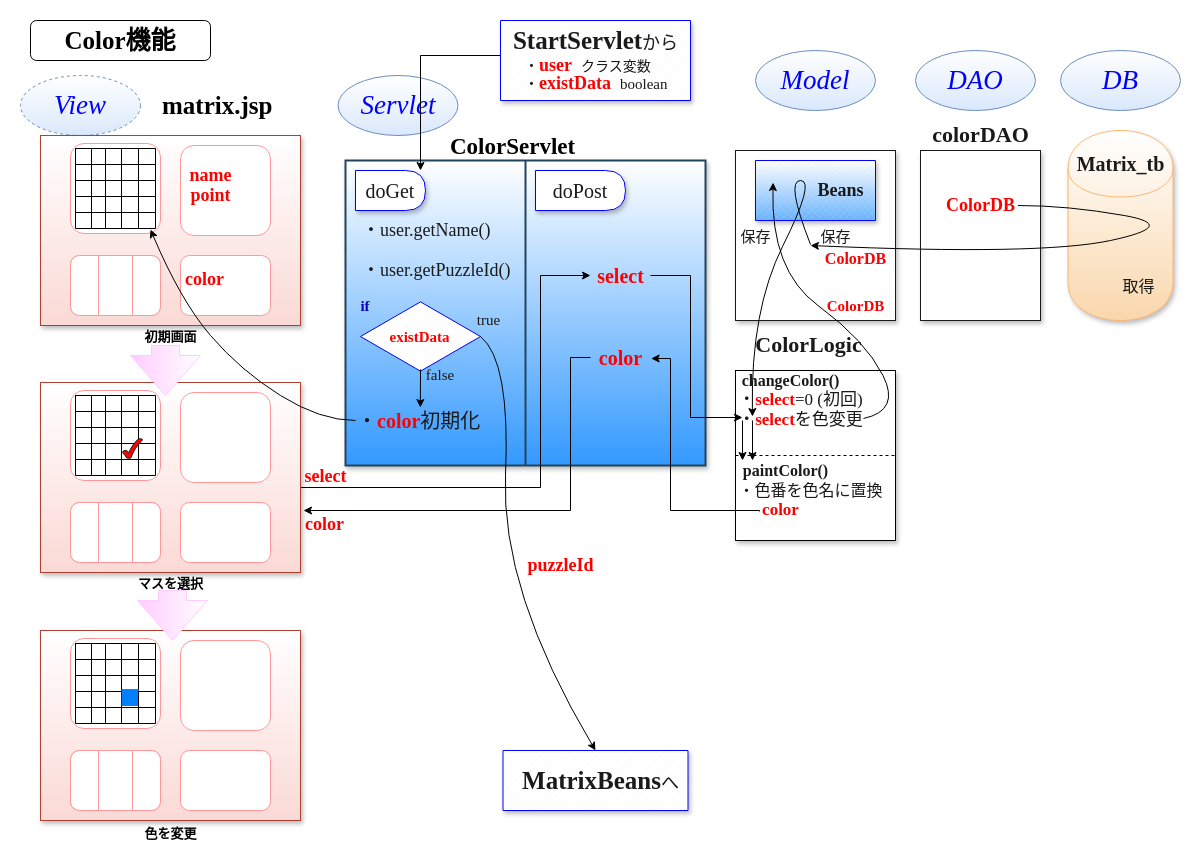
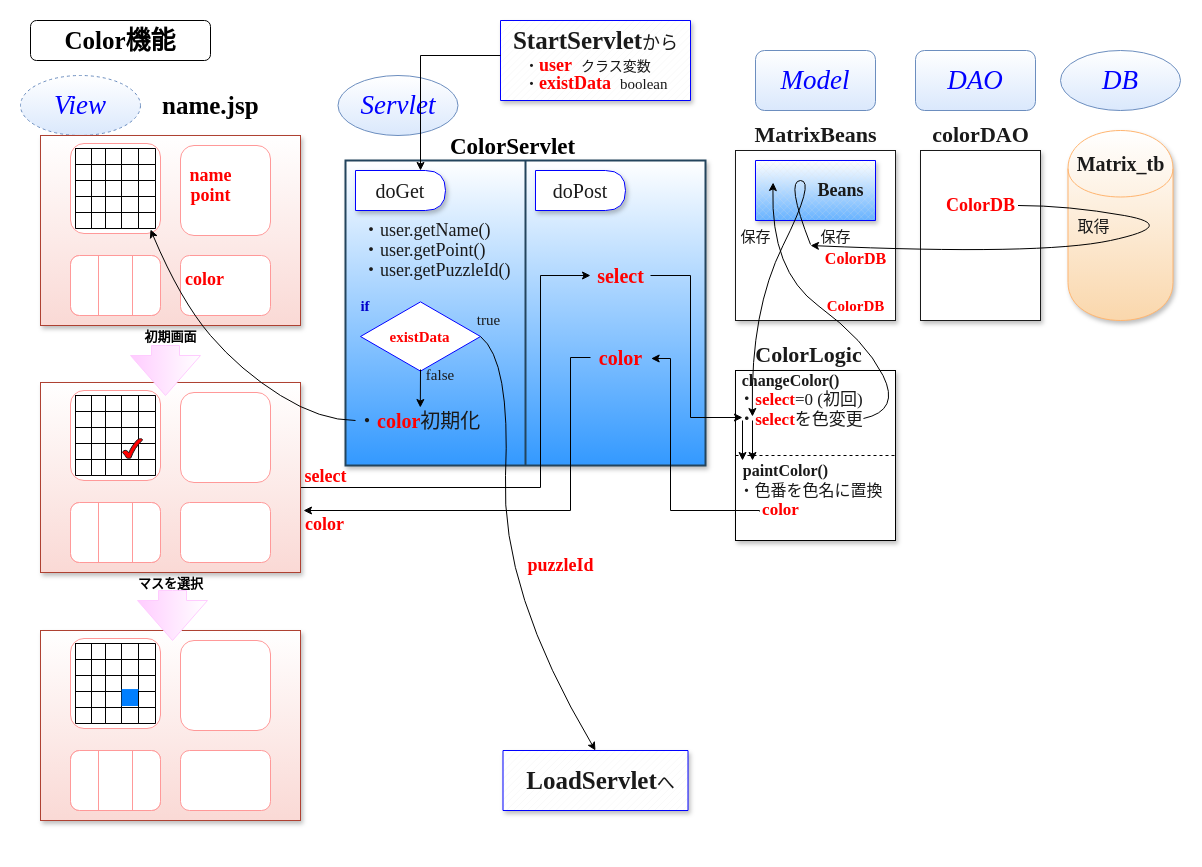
- <mxCell id="34" value="Model" style="ellipse;whiteSpace=wrap;html=1;fontFamily=Times New Roman;fontSize=27;align=center;fillColor=#dae8fc;strokeColor=#6c8ebf;gradientColor=#ffffff;gradientDirection=north;fontStyle=2;fontColor=#0000FF;" parent="1" vertex="1"><mxGeometry x="755" y="50" width="120" height="60" as="geometry" /></mxCell>
+ <mxCell id="34" value="Model" style="whiteSpace=wrap;html=1;fontFamily=Times New Roman;fontSize=27;align=center;fillColor=#dae8fc;strokeColor=#6c8ebf;gradientColor=#ffffff;gradientDirection=north;fontStyle=2;fontColor=#0000FF;rounded=1;" parent="1" vertex="1"><mxGeometry x="755" y="50" width="120" height="60" as="geometry" /></mxCell>
- <mxCell id="32" value="DAO" style="ellipse;whiteSpace=wrap;html=1;fontFamily=Times New Roman;fontSize=27;align=center;fillColor=#dae8fc;strokeColor=#6c8ebf;gradientColor=#ffffff;gradientDirection=north;fontStyle=2;fontColor=#0000FF;" parent="1" vertex="1"><mxGeometry x="915" y="50" width="120" height="60" as="geometry" /></mxCell>
+ <mxCell id="32" value="DAO" style="whiteSpace=wrap;html=1;fontFamily=Times New Roman;fontSize=27;align=center;fillColor=#dae8fc;strokeColor=#6c8ebf;gradientColor=#ffffff;gradientDirection=north;fontStyle=2;fontColor=#0000FF;rounded=1;" parent="1" vertex="1"><mxGeometry x="915" y="50" width="120" height="60" as="geometry" /></mxCell>
- <mxCell id="16" value="matrix.jsp" style="text;html=1;strokeColor=none;fillColor=none;align=left;verticalAlign=middle;whiteSpace=wrap;rounded=0;fontFamily=Times New Roman;fontSize=25;fontStyle=1" parent="1" vertex="1"><mxGeometry x="160" y="85" width="120" height="40" as="geometry" /></mxCell>
+ <mxCell id="16" value="name.jsp" style="text;html=1;strokeColor=none;fillColor=none;align=left;verticalAlign=middle;whiteSpace=wrap;rounded=0;fontFamily=Times New Roman;fontSize=25;fontStyle=1" parent="1" vertex="1"><mxGeometry x="160" y="85" width="120" height="40" as="geometry" /></mxCell>
+ <mxCell id="42" value="MatrixBeans" style="text;html=1;align=center;verticalAlign=middle;resizable=0;points=[];autosize=1;fontSize=22;fontFamily=Times New Roman;fontColor=#1A1A1A;fontStyle=1" parent="1" vertex="1"><mxGeometry x="745" y="120" width="140" height="30" as="geometry" /></mxCell>
- <mxCell id="21" value="doGet" style="shape=delay;whiteSpace=wrap;html=1;rounded=1;strokeColor=#0000FF;gradientColor=#ffffff;fontFamily=Times New Roman;fontSize=20;fontColor=#1A1A1A;align=center;shadow=1;" parent="1" vertex="1"><mxGeometry x="355" y="170" width="70" height="40" as="geometry" /></mxCell>
+ <mxCell id="21" value="doGet" style="shape=delay;whiteSpace=wrap;html=1;rounded=1;strokeColor=#0000FF;gradientColor=#ffffff;fontFamily=Times New Roman;fontSize=20;fontColor=#1A1A1A;align=center;shadow=1;" parent="1" vertex="1"><mxGeometry x="355" y="170" width="90" height="40" as="geometry" /></mxCell>
+ <mxCell id="30" value="・user.getPoint()" style="text;html=1;strokeColor=none;fillColor=none;align=left;verticalAlign=middle;whiteSpace=wrap;rounded=0;fontFamily=Times New Roman;fontSize=18;fontColor=#1A1A1A;" parent="1" vertex="1"><mxGeometry x="360" y="240" width="145" height="20" as="geometry" /></mxCell>
- <mxCell id="43" value="取得" style="text;html=1;align=center;verticalAlign=middle;resizable=0;points=[];autosize=1;fontSize=16;fontFamily=Times New Roman;fontColor=#1A1A1A;spacingTop=1;" parent="1" vertex="1"><mxGeometry x="1112.5" y="270" width="50" height="30" as="geometry" /></mxCell>
+ <mxCell id="43" value="取得" style="text;html=1;align=center;verticalAlign=middle;resizable=0;points=[];autosize=1;fontSize=16;fontFamily=Times New Roman;fontColor=#1A1A1A;spacingTop=1;" parent="1" vertex="1"><mxGeometry x="1067.5" y="210" width="50" height="30" as="geometry" /></mxCell>
- <mxCell id="45" value="ColorLogic" style="text;html=1;align=center;verticalAlign=middle;resizable=0;points=[];autosize=1;fontSize=22;fontFamily=Times New Roman;fontColor=#1A1A1A;fontStyle=1;spacingLeft=5;" parent="1" vertex="1"><mxGeometry x="740" y="330" width="130" height="30" as="geometry" /></mxCell>
+ <mxCell id="45" value="ColorLogic" style="text;html=1;align=center;verticalAlign=middle;resizable=0;points=[];autosize=1;fontSize=22;fontFamily=Times New Roman;fontColor=#1A1A1A;fontStyle=1;spacingLeft=5;" parent="1" vertex="1"><mxGeometry x="740" y="340" width="130" height="30" as="geometry" /></mxCell>
- <mxCell id="60" value="&lt;font&gt;&lt;font style=&quot;font-size: 25px&quot;&gt;MatrixBeans&lt;/font&gt;&lt;span style=&quot;font-weight: normal&quot;&gt;&lt;font style=&quot;font-size: 18px&quot;&gt;へ&lt;/font&gt;&lt;/span&gt;&lt;/font&gt;" style="text;html=1;align=center;verticalAlign=middle;resizable=0;points=[];autosize=1;fontSize=25;fontFamily=Times New Roman;fontColor=#1A1A1A;shadow=1;fontStyle=1" parent="1" vertex="1"><mxGeometry x="520" y="760" width="160" height="40" as="geometry" /></mxCell>
+ <mxCell id="60" value="&lt;font&gt;&lt;font style=&quot;font-size: 25px&quot;&gt;LoadServlet&lt;/font&gt;&lt;span style=&quot;font-weight: normal&quot;&gt;&lt;font style=&quot;font-size: 18px&quot;&gt;へ&lt;/font&gt;&lt;/span&gt;&lt;/font&gt;" style="text;html=1;align=center;verticalAlign=middle;resizable=0;points=[];autosize=1;fontSize=25;fontFamily=Times New Roman;fontColor=#1A1A1A;shadow=1;fontStyle=1" parent="1" vertex="1"><mxGeometry x="520" y="760" width="160" height="40" as="geometry" /></mxCell>
- <mxCell id="160" value="色を変更" style="text;html=1;align=center;verticalAlign=middle;resizable=0;points=[];autosize=1;fontStyle=1;spacingBottom=4;fontSize=13;" parent="1" vertex="1"><mxGeometry x="135" y="825" width="70" height="20" as="geometry" /></mxCell>
